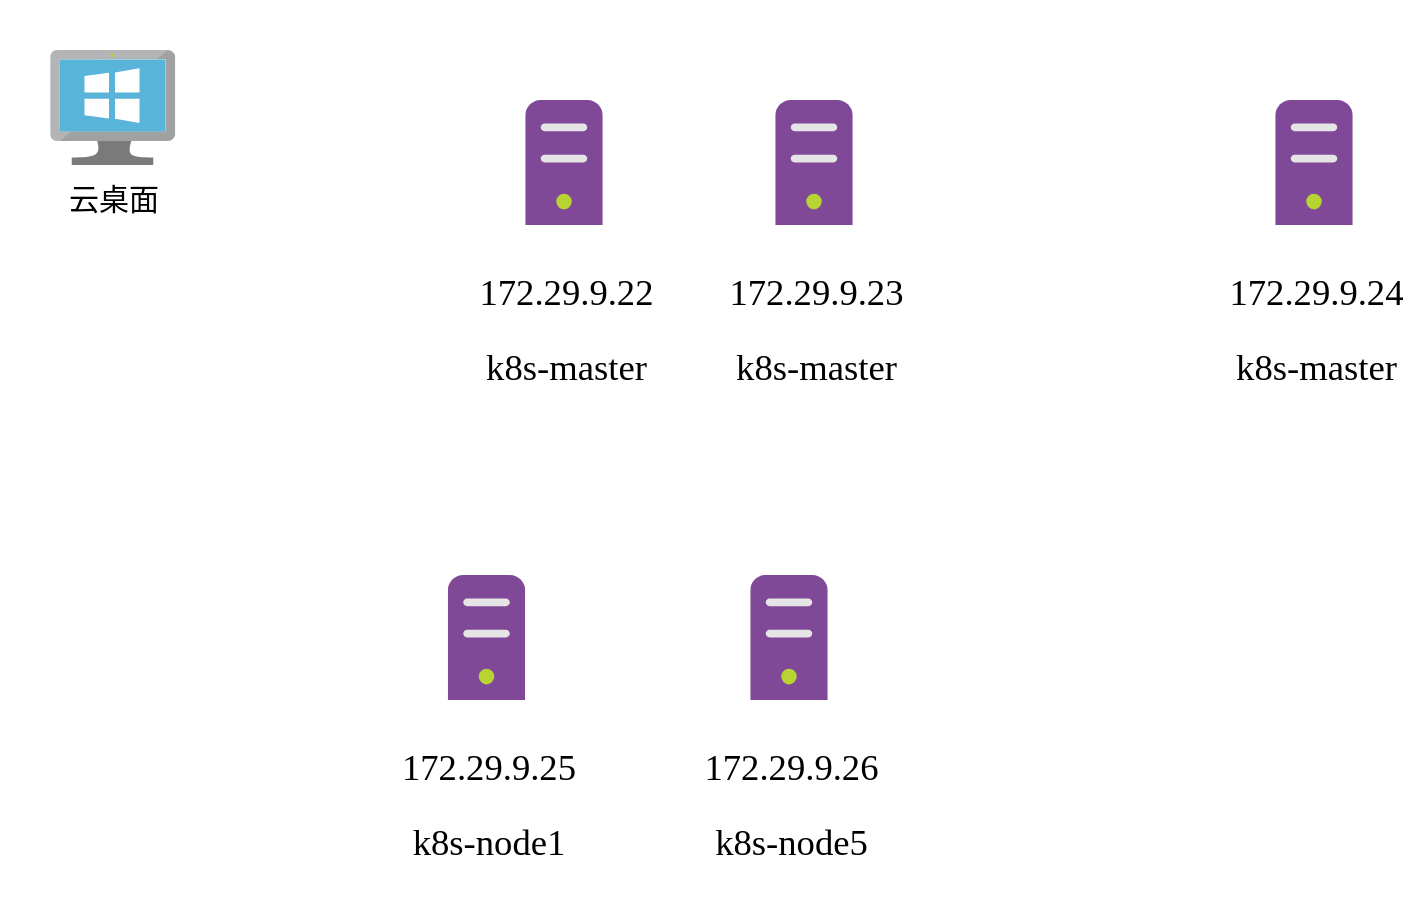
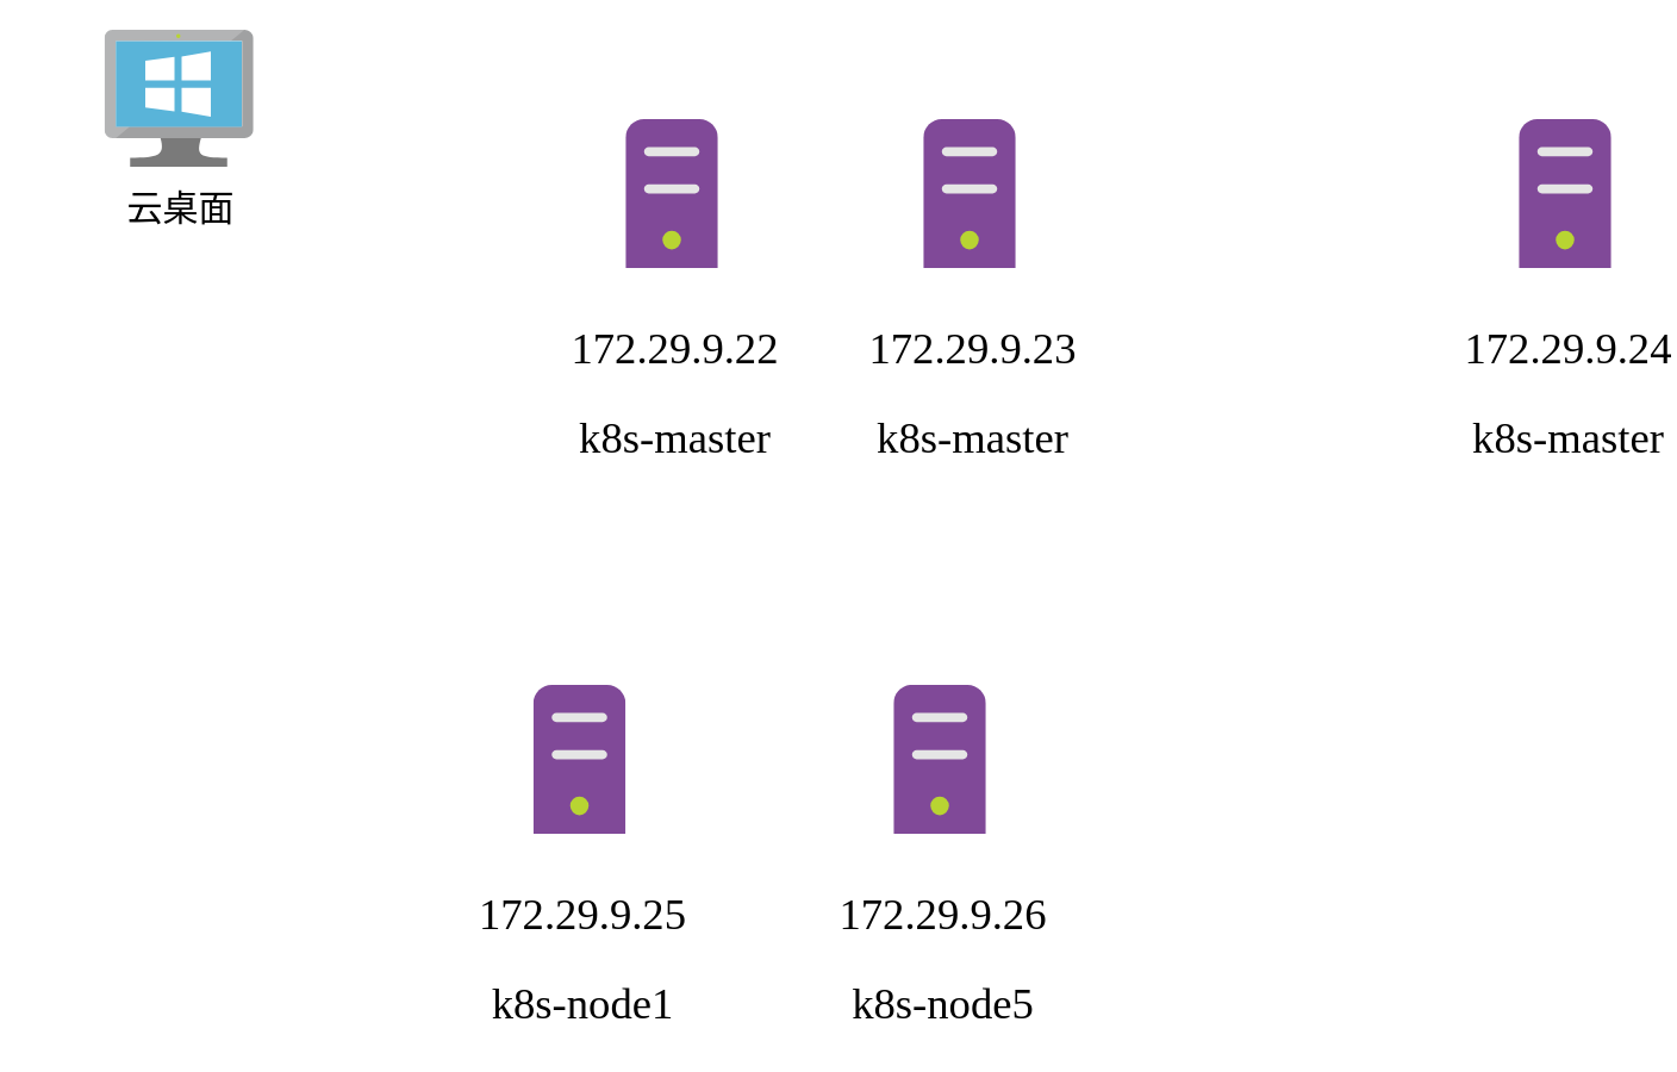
- <mxCell id="2" value="云桌面" style="image;sketch=0;aspect=fixed;html=1;points=[];align=center;fontSize=12;image=img/lib/mscae/VirtualMachineWindows.svg;" vertex="1" parent="1"><mxGeometry x="20" y="20" width="50" height="46" as="geometry" /></mxCell>
+ <mxCell id="2" value="云桌面" style="image;sketch=0;aspect=fixed;html=1;points=[];align=center;fontSize=12;image=img/lib/mscae/VirtualMachineWindows.svg;" vertex="1" parent="1"><mxGeometry x="35" y="10" width="50" height="46" as="geometry" /></mxCell>
